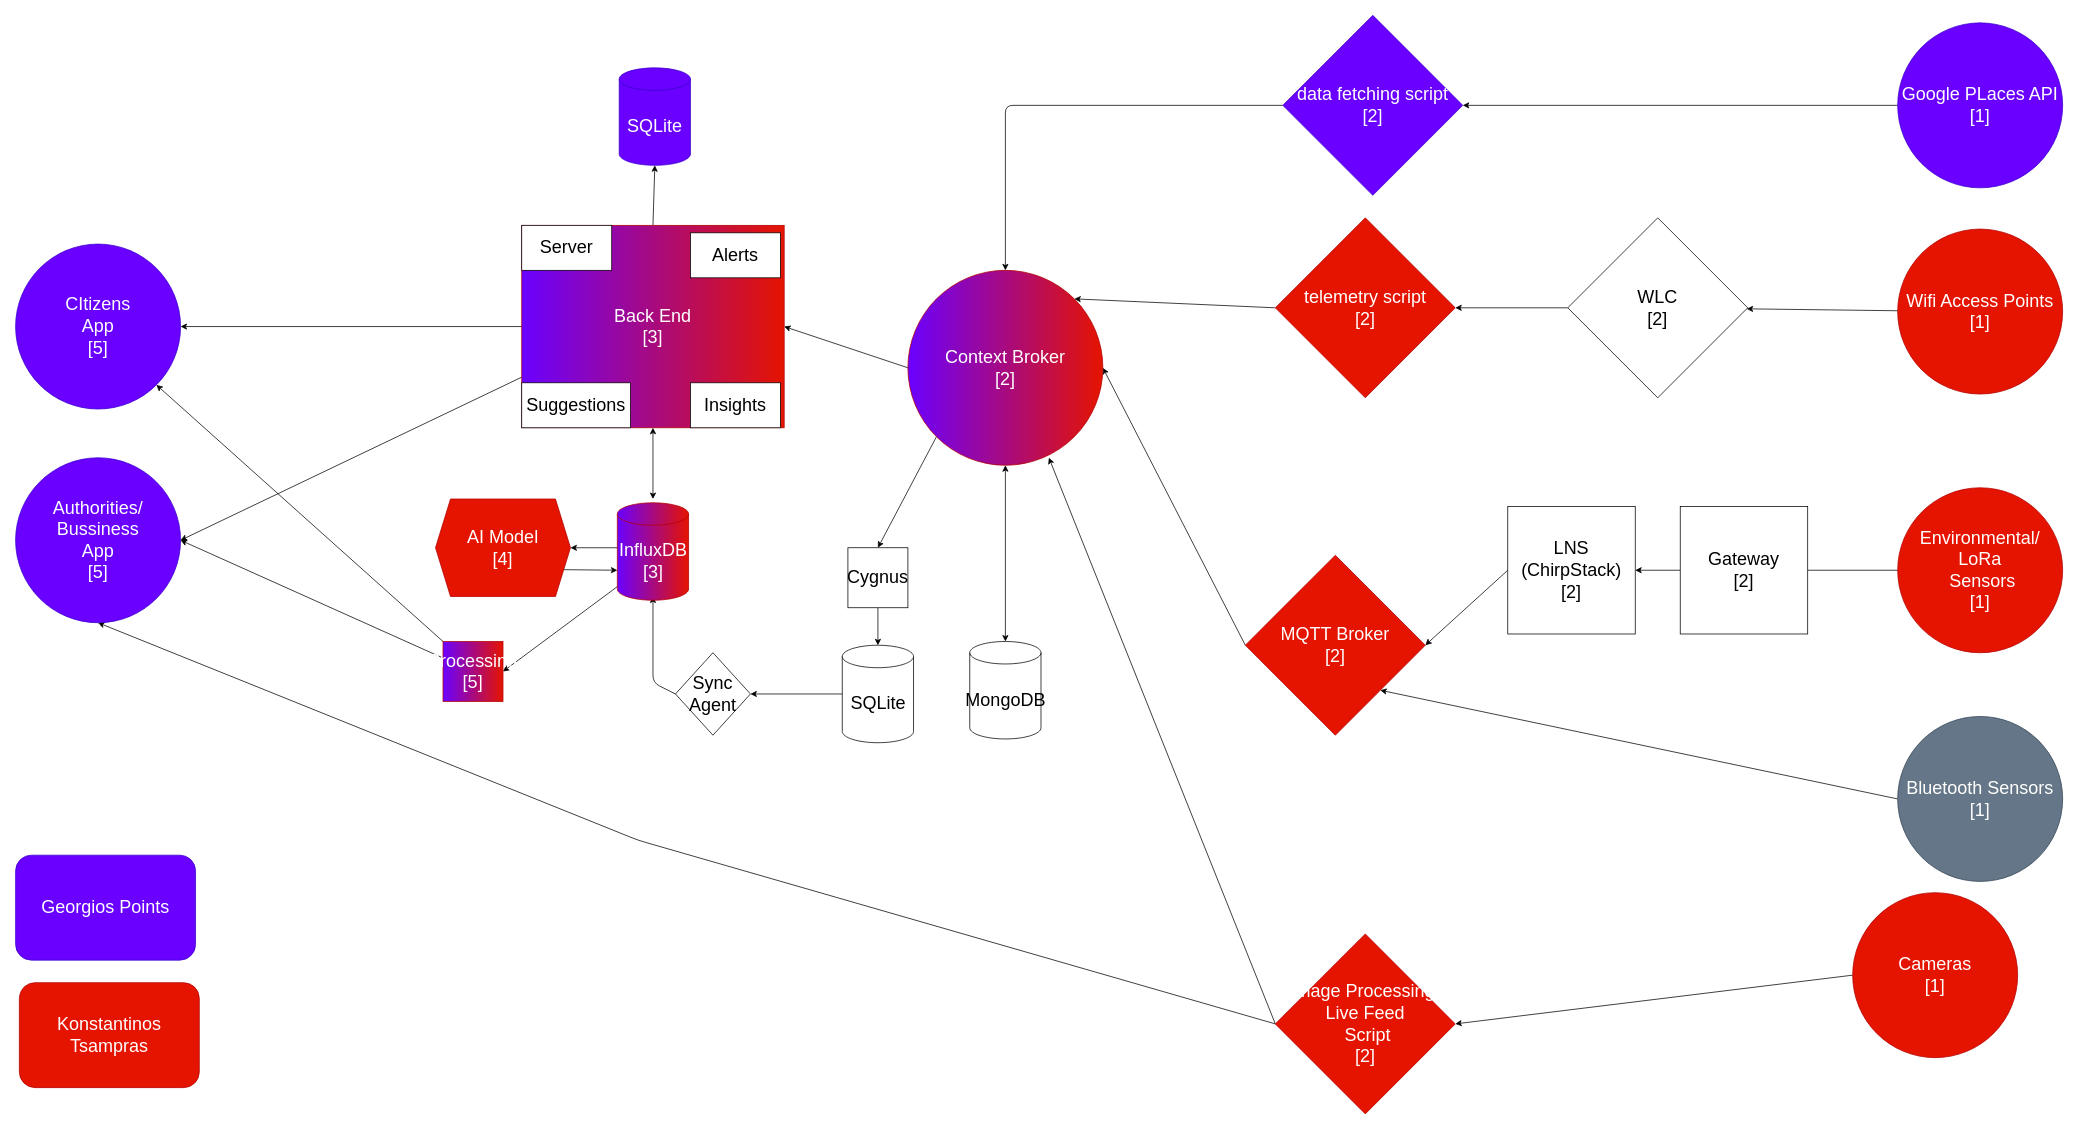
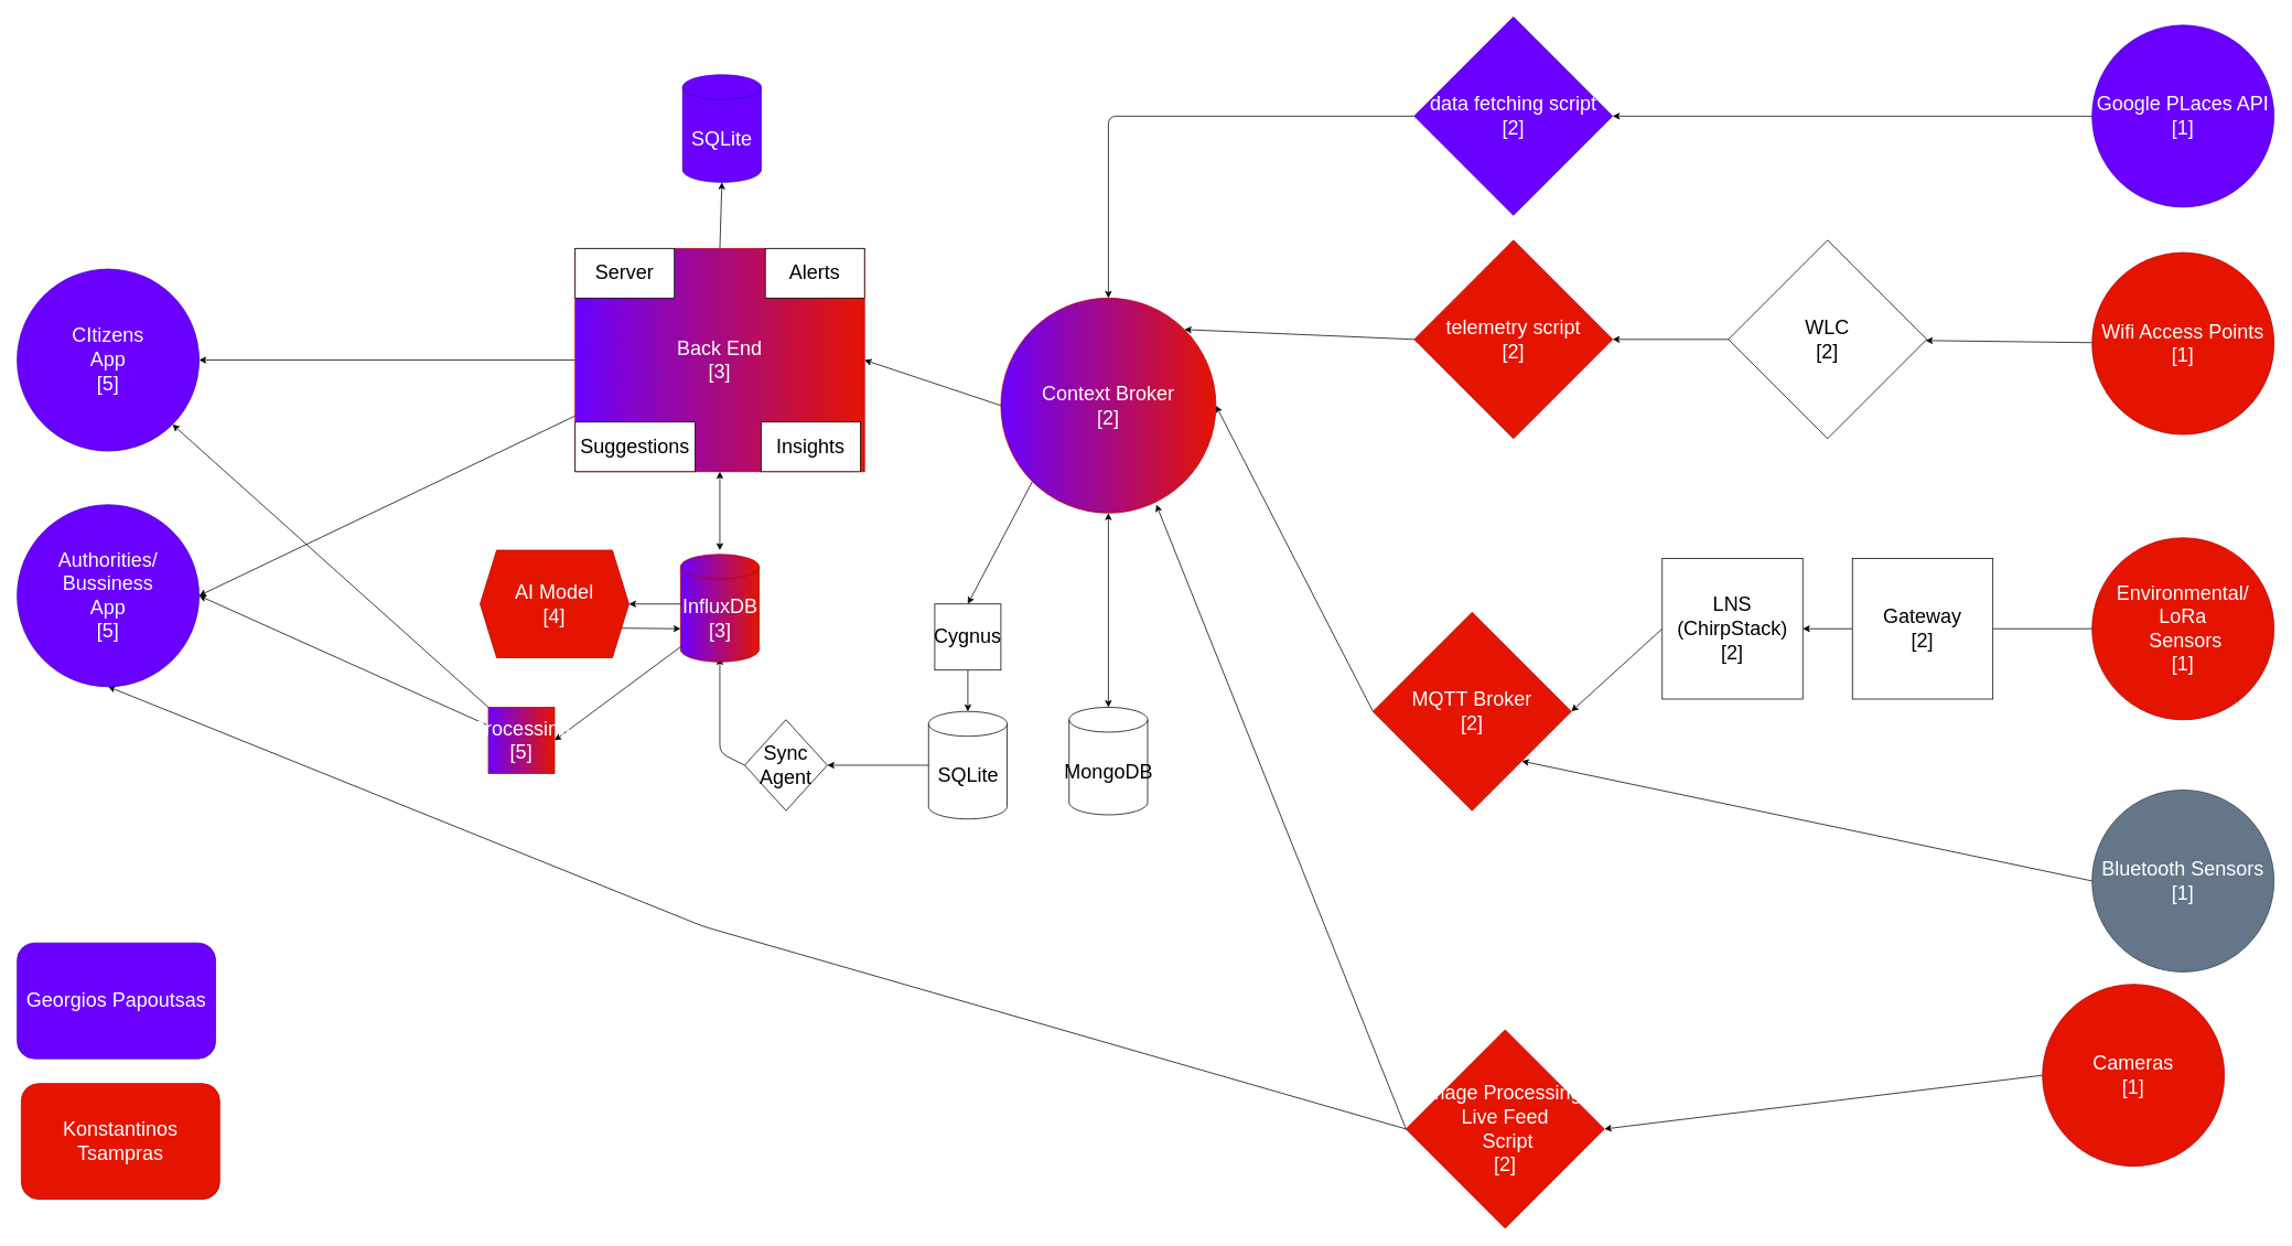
- <mxCell id="47" value="Alerts" style="rounded=0;whiteSpace=wrap;html=1;fontSize=24;movable=1;resizable=1;rotatable=1;deletable=1;editable=1;connectable=1;" parent="1" vertex="1"><mxGeometry x="920" y="310" width="120" height="60" as="geometry" /></mxCell>
+ <mxCell id="47" value="Alerts" style="rounded=0;whiteSpace=wrap;html=1;fontSize=24;movable=1;resizable=1;rotatable=1;deletable=1;editable=1;connectable=1;" parent="1" vertex="1"><mxGeometry x="925" y="300" width="120" height="60" as="geometry" /></mxCell>
- <mxCell id="54" value="&lt;font style=&quot;font-size: 24px;&quot;&gt;telemetry script&lt;br&gt;[2]&lt;br&gt;&lt;/font&gt;" style="rhombus;whiteSpace=wrap;html=1;fillColor=#e51400;fontColor=#ffffff;strokeColor=#B20000;" parent="1" vertex="1"><mxGeometry x="1700" y="290" width="240" height="240" as="geometry" /></mxCell>
+ <mxCell id="54" value="&lt;font style=&quot;font-size: 24px;&quot;&gt;telemetry script&lt;br&gt;[2]&lt;br&gt;&lt;/font&gt;" style="rhombus;whiteSpace=wrap;html=1;fillColor=#e51400;fontColor=#ffffff;strokeColor=#B20000;" parent="1" vertex="1"><mxGeometry x="1710" y="290" width="240" height="240" as="geometry" /></mxCell>
- <mxCell id="58" value="&lt;font style=&quot;font-size: 24px;&quot;&gt;Georgios Points&lt;/font&gt;" style="rounded=1;whiteSpace=wrap;html=1;gradientDirection=west;fillColor=#6a00ff;fontColor=#ffffff;strokeColor=#3700CC;" vertex="1" parent="1"><mxGeometry x="20" y="1140" width="240" height="140" as="geometry" /></mxCell>
+ <mxCell id="58" value="&lt;font style=&quot;font-size: 24px;&quot;&gt;Georgios Papoutsas&lt;/font&gt;" style="rounded=1;whiteSpace=wrap;html=1;gradientDirection=west;fillColor=#6a00ff;fontColor=#ffffff;strokeColor=#3700CC;" vertex="1" parent="1"><mxGeometry x="20" y="1140" width="240" height="140" as="geometry" /></mxCell>
